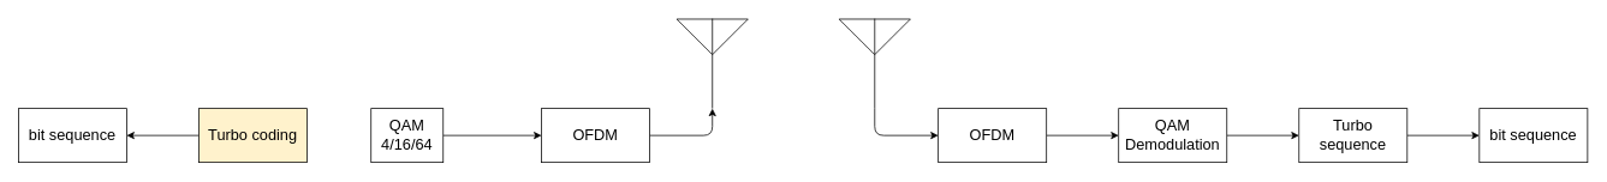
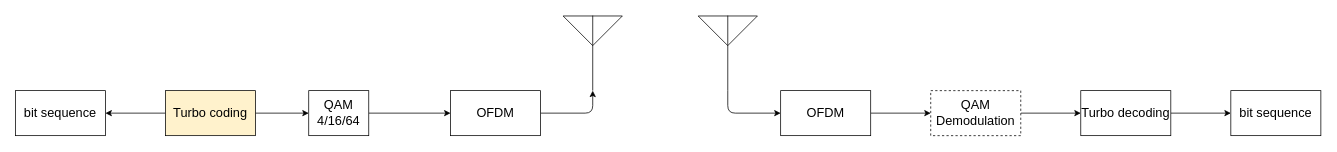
+ <mxCell id="5" value="" style="edgeStyle=orthogonalEdgeStyle;html=1;fontSize=17;" parent="1" source="7" target="9" edge="1"><mxGeometry relative="1" as="geometry" /></mxCell>
- <mxCell id="15" value="QAM Demodulation" style="whiteSpace=wrap;html=1;verticalAlign=middle;shadow=0;dashed=0;fontSize=17;" parent="1" vertex="1"><mxGeometry x="1240" y="120" width="120" height="60" as="geometry" /></mxCell>
+ <mxCell id="15" value="QAM Demodulation" style="whiteSpace=wrap;html=1;verticalAlign=middle;shadow=0;dashed=1;fontSize=17;" parent="1" vertex="1"><mxGeometry x="1240" y="120" width="120" height="60" as="geometry" /></mxCell>
- <mxCell id="17" value="Turbo sequence" style="whiteSpace=wrap;html=1;verticalAlign=middle;shadow=0;dashed=0;fontSize=17;" parent="1" vertex="1"><mxGeometry x="1440" y="120" width="120" height="60" as="geometry" /></mxCell>
+ <mxCell id="17" value="Turbo decoding" style="whiteSpace=wrap;html=1;verticalAlign=middle;shadow=0;dashed=0;fontSize=17;" parent="1" vertex="1"><mxGeometry x="1440" y="120" width="120" height="60" as="geometry" /></mxCell>
